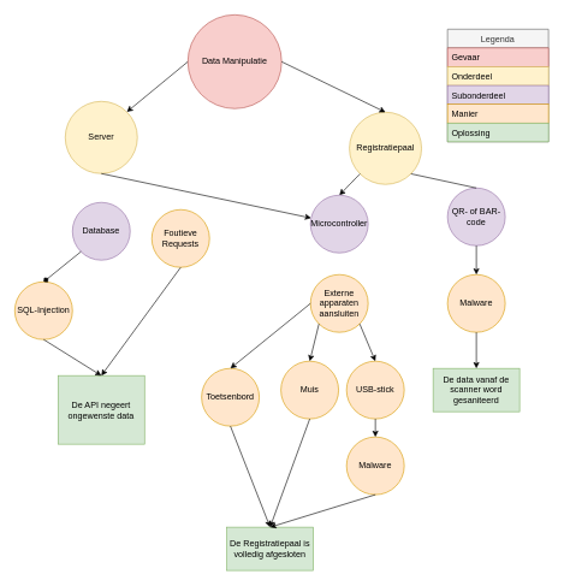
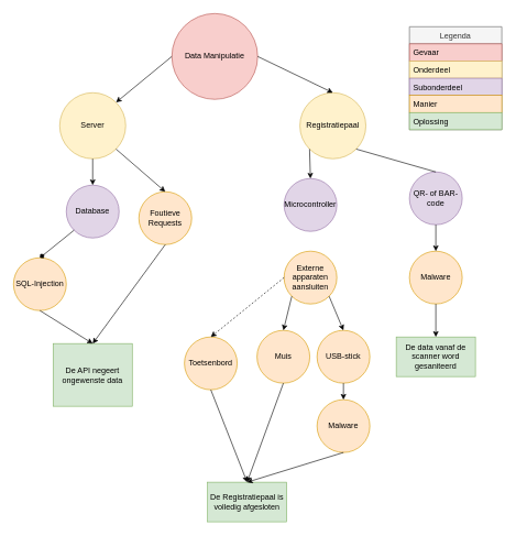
- <mxCell id="2" value="Registratiepaal" style="ellipse;whiteSpace=wrap;html=1;aspect=fixed;fillColor=#fff2cc;strokeColor=#d6b656;" parent="1" vertex="1"><mxGeometry x="484" y="155" width="100" height="100" as="geometry" /></mxCell>
+ <mxCell id="2" value="Registratiepaal" style="ellipse;whiteSpace=wrap;html=1;aspect=fixed;fillColor=#fff2cc;strokeColor=#d6b656;" parent="1" vertex="1"><mxGeometry x="454" y="140" width="100" height="100" as="geometry" /></mxCell>
+ <mxCell id="22" value="" style="endArrow=classic;html=1;exitX=1;exitY=1;exitDx=0;exitDy=0;entryX=0.5;entryY=0;entryDx=0;entryDy=0;" parent="1" source="4" target="8" edge="1"><mxGeometry width="50" height="50" relative="1" as="geometry"><mxPoint x="350" y="410" as="sourcePoint" /><mxPoint x="400" y="360" as="targetPoint" /></mxGeometry></mxCell>
- <mxCell id="11" value="" style="endArrow=classic;html=1;exitX=0.5;exitY=1;exitDx=0;exitDy=0;" parent="1" source="4" target="18" edge="1"><mxGeometry width="50" height="50" relative="1" as="geometry"><mxPoint x="350" y="250" as="sourcePoint" /><mxPoint x="400" y="200" as="targetPoint" /></mxGeometry></mxCell>
+ <mxCell id="11" value="" style="endArrow=classic;html=1;entryX=0.5;entryY=0;entryDx=0;entryDy=0;exitX=0.5;exitY=1;exitDx=0;exitDy=0;" parent="1" source="4" target="3" edge="1"><mxGeometry width="50" height="50" relative="1" as="geometry"><mxPoint x="350" y="250" as="sourcePoint" /><mxPoint x="400" y="200" as="targetPoint" /></mxGeometry></mxCell>
- <mxCell id="31" value="" style="endArrow=classic;html=1;entryX=0.5;entryY=0;entryDx=0;entryDy=0;exitX=0;exitY=0.5;exitDx=0;exitDy=0;" parent="1" source="5" target="26" edge="1"><mxGeometry width="50" height="50" relative="1" as="geometry"><mxPoint x="450" y="370" as="sourcePoint" /><mxPoint x="500" y="320" as="targetPoint" /></mxGeometry></mxCell>
+ <mxCell id="31" value="" style="endArrow=classic;html=1;entryX=0.5;entryY=0;entryDx=0;entryDy=0;exitX=0;exitY=0.5;exitDx=0;exitDy=0;dashed=1;" parent="1" source="5" target="26" edge="1"><mxGeometry width="50" height="50" relative="1" as="geometry"><mxPoint x="450" y="370" as="sourcePoint" /><mxPoint x="500" y="320" as="targetPoint" /></mxGeometry></mxCell>
